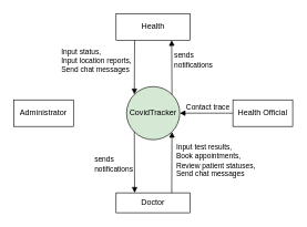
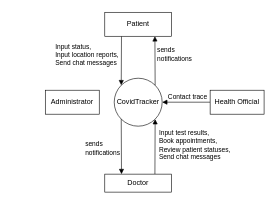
- <mxCell id="8" value="Health" style="rounded=0;whiteSpace=wrap;html=1;" vertex="1" parent="1"><mxGeometry x="174.25" y="20" width="111.5" height="40" as="geometry" /></mxCell>
+ <mxCell id="8" value="Patient" style="rounded=0;whiteSpace=wrap;html=1;" vertex="1" parent="1"><mxGeometry x="174.25" y="20" width="111.5" height="40" as="geometry" /></mxCell>
- <mxCell id="13" value="Administrator" style="rounded=0;whiteSpace=wrap;html=1;" vertex="1" parent="1"><mxGeometry x="20" y="150" width="90" height="40" as="geometry" /></mxCell>
+ <mxCell id="13" value="Administrator" style="rounded=0;whiteSpace=wrap;html=1;" vertex="1" parent="1"><mxGeometry x="75" y="150" width="90" height="40" as="geometry" /></mxCell>
- <mxCell id="3" value="CovidTracker" style="ellipse;whiteSpace=wrap;html=1;aspect=fixed;fillColor=#d5e8d4;" vertex="1" parent="1"><mxGeometry x="190" y="130" width="80" height="80" as="geometry" /></mxCell>
+ <mxCell id="3" value="CovidTracker" style="ellipse;whiteSpace=wrap;html=1;aspect=fixed;" vertex="1" parent="1"><mxGeometry x="190" y="130" width="80" height="80" as="geometry" /></mxCell>
